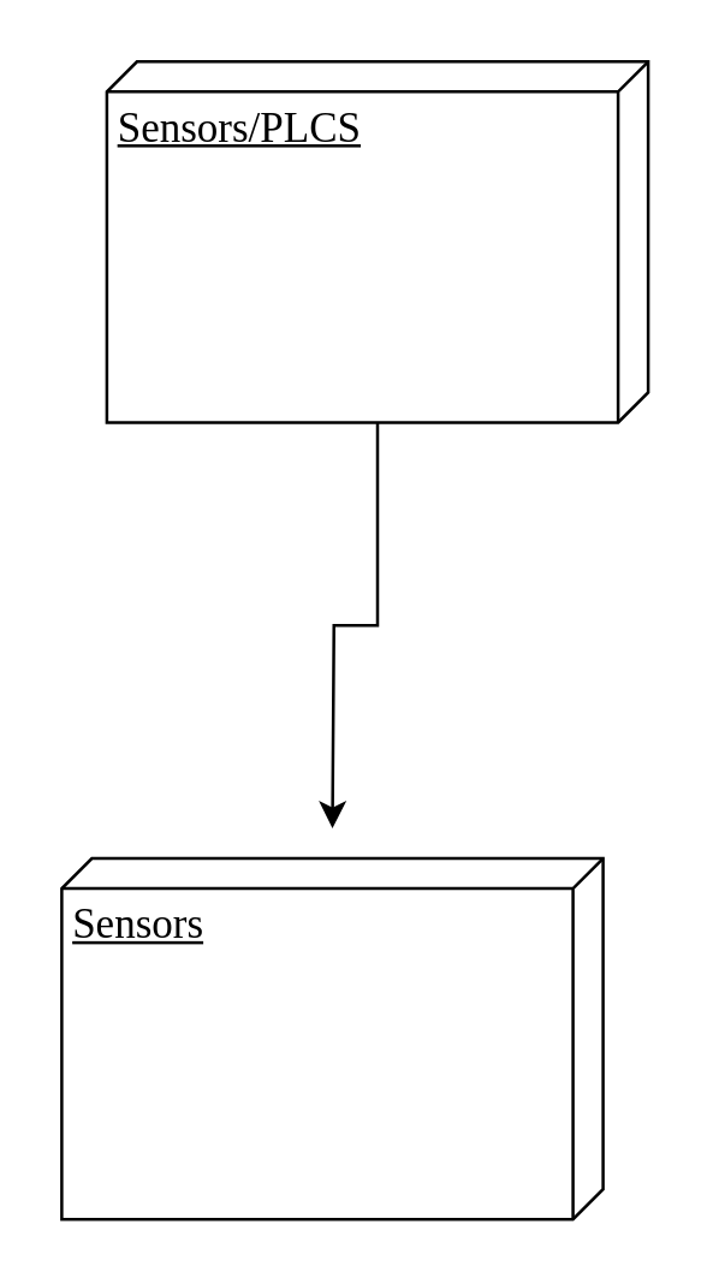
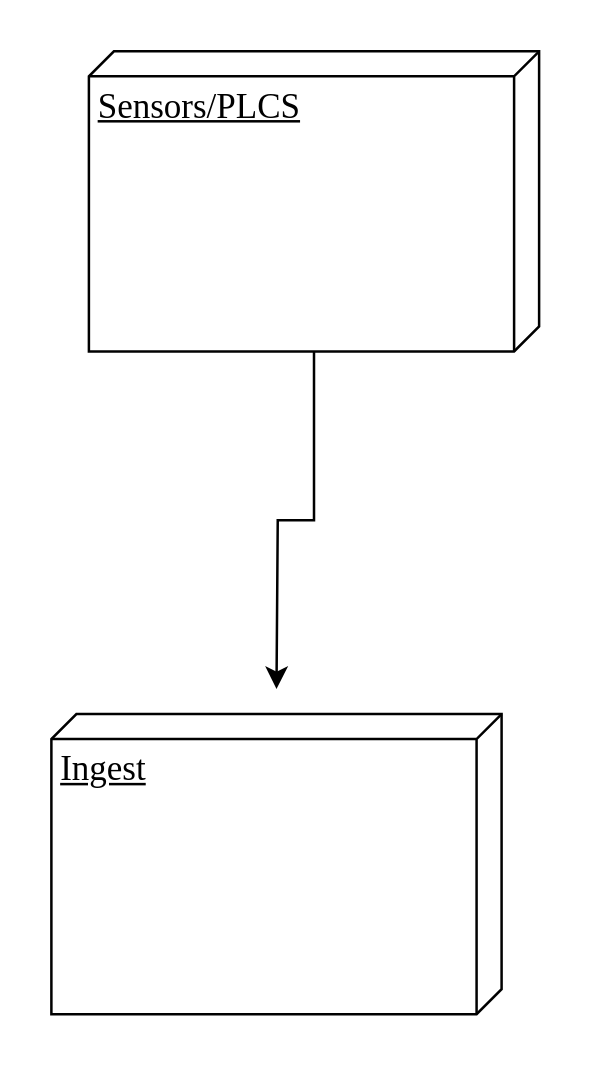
- <mxCell id="4" value="&lt;font style=&quot;font-size: 14px;&quot; face=&quot;Georgia&quot;&gt;Sensors&lt;/font&gt;" style="verticalAlign=top;align=left;spacingTop=8;spacingLeft=2;spacingRight=12;shape=cube;size=10;direction=south;fontStyle=4;html=1;whiteSpace=wrap;" vertex="1" parent="1"><mxGeometry x="20" y="285" width="180" height="120" as="geometry" /></mxCell>
+ <mxCell id="4" value="&lt;font style=&quot;font-size: 14px;&quot; face=&quot;Georgia&quot;&gt;Ingest&lt;/font&gt;" style="verticalAlign=top;align=left;spacingTop=8;spacingLeft=2;spacingRight=12;shape=cube;size=10;direction=south;fontStyle=4;html=1;whiteSpace=wrap;" vertex="1" parent="1"><mxGeometry x="20" y="285" width="180" height="120" as="geometry" /></mxCell>
